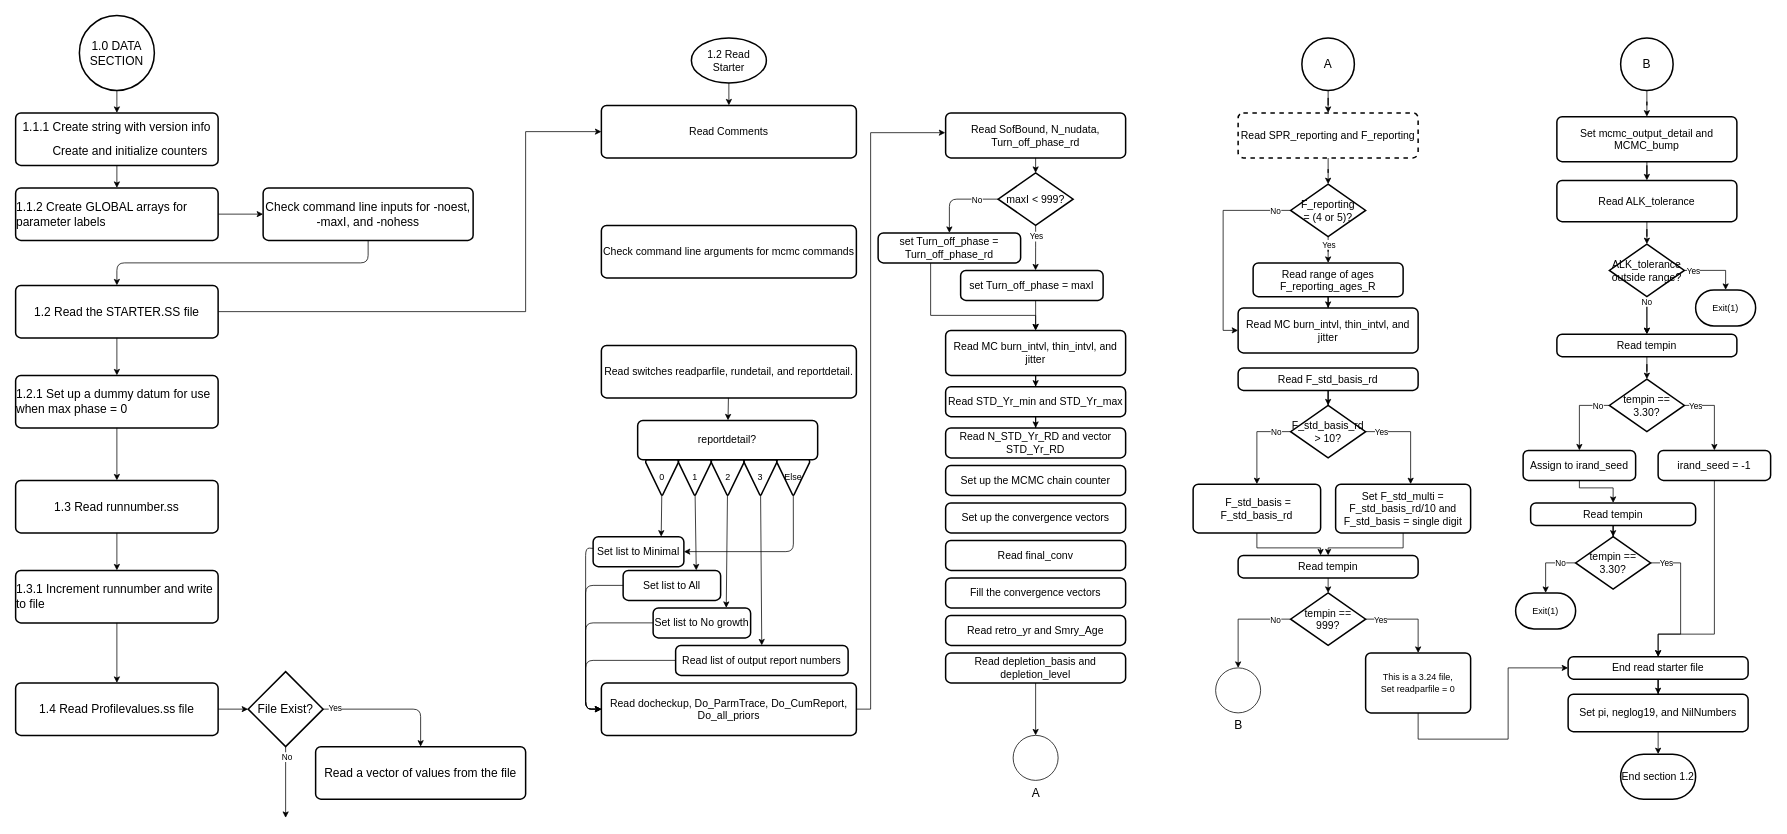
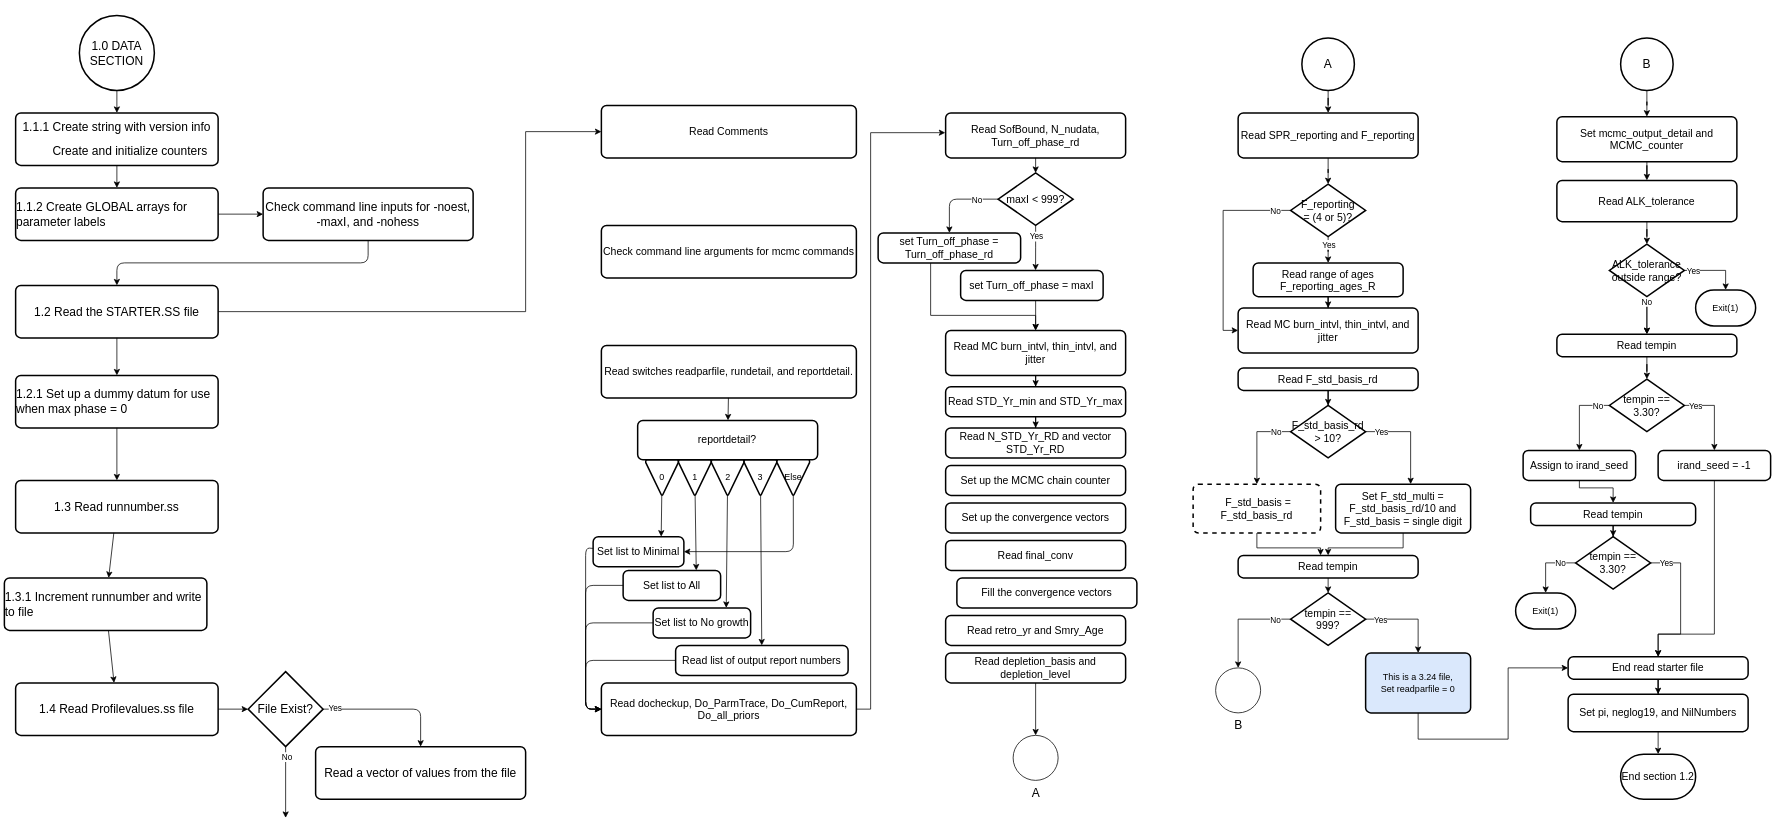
- <mxCell id="22" value="&lt;font style=&quot;font-size: 14px&quot;&gt;1.2 Read Starter&lt;/font&gt;" style="strokeWidth=2;html=1;shape=mxgraph.flowchart.start_1;whiteSpace=wrap;" parent="1" vertex="1"><mxGeometry x="921" y="50" width="100" height="60" as="geometry" /></mxCell>
- <mxCell id="27" value="" style="endArrow=classic;html=1;" parent="1" source="22" target="23" edge="1"><mxGeometry width="50" height="50" relative="1" as="geometry"><mxPoint x="750" y="300" as="sourcePoint" /><mxPoint x="800" y="250" as="targetPoint" /></mxGeometry></mxCell>
- <mxCell id="79" value="&lt;font style=&quot;font-size: 14px&quot;&gt;Read SPR_reporting and F_reporting&lt;br&gt;&lt;/font&gt;" style="rounded=1;whiteSpace=wrap;html=1;absoluteArcSize=1;arcSize=14;strokeWidth=2;dashed=1;" parent="1" vertex="1"><mxGeometry x="1650" y="150" width="240" height="60" as="geometry" /></mxCell>
+ <mxCell id="79" value="&lt;font style=&quot;font-size: 14px&quot;&gt;Read SPR_reporting and F_reporting&lt;br&gt;&lt;/font&gt;" style="rounded=1;whiteSpace=wrap;html=1;absoluteArcSize=1;arcSize=14;strokeWidth=2;" parent="1" vertex="1"><mxGeometry x="1650" y="150" width="240" height="60" as="geometry" /></mxCell>
- <mxCell id="112" value="&lt;font style=&quot;font-size: 14px&quot;&gt;Set mcmc_output_detail and MCMC_bump&lt;br&gt;&lt;/font&gt;" style="rounded=1;whiteSpace=wrap;html=1;absoluteArcSize=1;arcSize=14;strokeWidth=2;" parent="1" vertex="1"><mxGeometry x="2075" y="155" width="240" height="60" as="geometry" /></mxCell>
+ <mxCell id="112" value="&lt;font style=&quot;font-size: 14px&quot;&gt;Set mcmc_output_detail and MCMC_counter&lt;br&gt;&lt;/font&gt;" style="rounded=1;whiteSpace=wrap;html=1;absoluteArcSize=1;arcSize=14;strokeWidth=2;" parent="1" vertex="1"><mxGeometry x="2075" y="155" width="240" height="60" as="geometry" /></mxCell>
- <mxCell id="98" value="&lt;font style=&quot;font-size: 14px&quot;&gt;&amp;nbsp;F_std_basis = F_std_basis_rd&lt;br&gt;&lt;/font&gt;" style="rounded=1;whiteSpace=wrap;html=1;absoluteArcSize=1;arcSize=14;strokeWidth=2;" parent="1" vertex="1"><mxGeometry x="1590" y="645" width="170" height="65" as="geometry" /></mxCell>
+ <mxCell id="98" value="&lt;font style=&quot;font-size: 14px&quot;&gt;&amp;nbsp;F_std_basis = F_std_basis_rd&lt;br&gt;&lt;/font&gt;" style="rounded=1;whiteSpace=wrap;html=1;absoluteArcSize=1;arcSize=14;strokeWidth=2;dashed=1;" parent="1" vertex="1"><mxGeometry x="1590" y="645" width="170" height="65" as="geometry" /></mxCell>
- <mxCell id="74" value="&lt;font style=&quot;font-size: 14px&quot;&gt;Fill the convergence vectors&lt;br&gt;&lt;/font&gt;" style="rounded=1;whiteSpace=wrap;html=1;absoluteArcSize=1;arcSize=14;strokeWidth=2;" parent="1" vertex="1"><mxGeometry x="1260" y="770" width="240" height="40" as="geometry" /></mxCell>
+ <mxCell id="74" value="&lt;font style=&quot;font-size: 14px&quot;&gt;Fill the convergence vectors&lt;br&gt;&lt;/font&gt;" style="rounded=1;whiteSpace=wrap;html=1;absoluteArcSize=1;arcSize=14;strokeWidth=2;" parent="1" vertex="1"><mxGeometry x="1275" y="770" width="240" height="40" as="geometry" /></mxCell>
- <mxCell id="8" value="&lt;span id=&quot;docs-internal-guid-74301e7c-7fff-8f0c-b2f0-00d0969d23ce&quot; style=&quot;text-align: left&quot;&gt;&lt;p dir=&quot;ltr&quot; style=&quot;line-height: 1.2 ; margin-top: 10pt ; margin-bottom: 10pt&quot;&gt;&lt;span style=&quot;font-family: &amp;#34;arial&amp;#34; ; font-size: 16px&quot;&gt;1.3.1 Increment runnumber and write to file&lt;/span&gt;&lt;br&gt;&lt;/p&gt;&lt;/span&gt;" style="rounded=1;whiteSpace=wrap;html=1;absoluteArcSize=1;arcSize=14;strokeWidth=2;" parent="1" vertex="1"><mxGeometry x="20" y="760" width="270" height="70" as="geometry" /></mxCell>
+ <mxCell id="8" value="&lt;span id=&quot;docs-internal-guid-74301e7c-7fff-8f0c-b2f0-00d0969d23ce&quot; style=&quot;text-align: left&quot;&gt;&lt;p dir=&quot;ltr&quot; style=&quot;line-height: 1.2 ; margin-top: 10pt ; margin-bottom: 10pt&quot;&gt;&lt;span style=&quot;font-family: &amp;#34;arial&amp;#34; ; font-size: 16px&quot;&gt;1.3.1 Increment runnumber and write to file&lt;/span&gt;&lt;br&gt;&lt;/p&gt;&lt;/span&gt;" style="rounded=1;whiteSpace=wrap;html=1;absoluteArcSize=1;arcSize=14;strokeWidth=2;" parent="1" vertex="1"><mxGeometry x="5" y="770" width="270" height="70" as="geometry" /></mxCell>
- <mxCell id="107" value="This is a 3.24 file,&lt;br&gt;Set readparfile = 0&lt;br&gt;" style="rounded=1;whiteSpace=wrap;html=1;absoluteArcSize=1;arcSize=14;strokeWidth=2;" parent="1" vertex="1"><mxGeometry x="1820" y="870" width="140" height="80" as="geometry" /></mxCell>
+ <mxCell id="107" value="This is a 3.24 file,&lt;br&gt;Set readparfile = 0&lt;br&gt;" style="rounded=1;whiteSpace=wrap;html=1;absoluteArcSize=1;arcSize=14;strokeWidth=2;fillColor=#dae8fc;" parent="1" vertex="1"><mxGeometry x="1820" y="870" width="140" height="80" as="geometry" /></mxCell>
